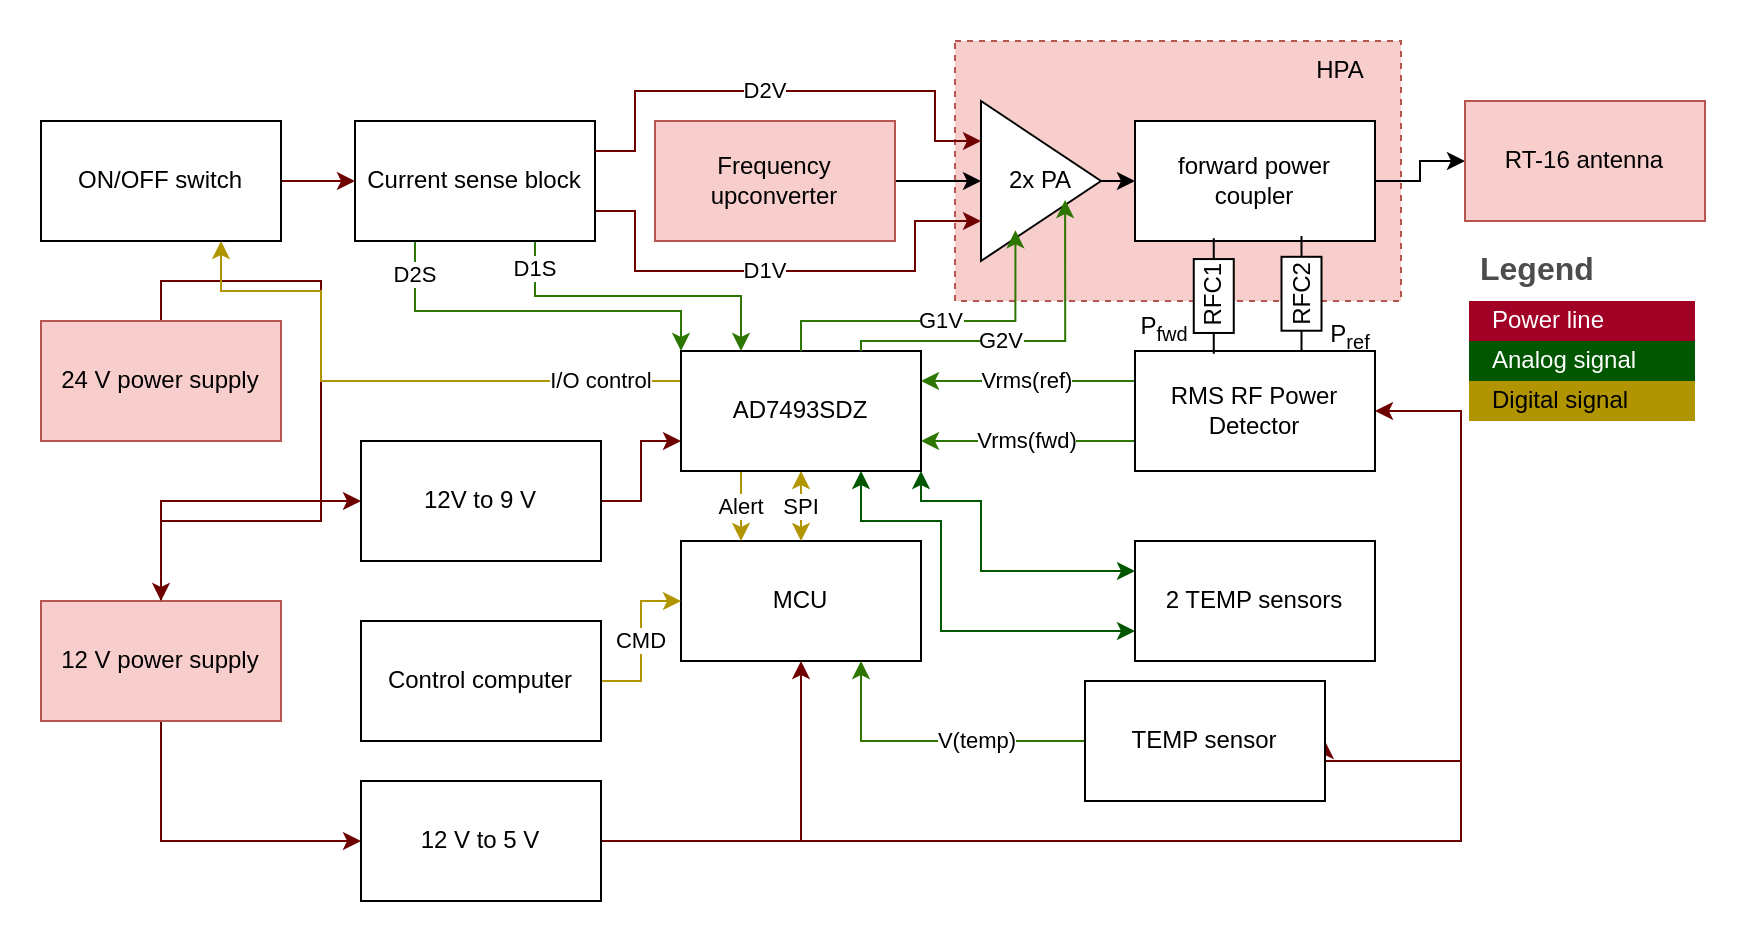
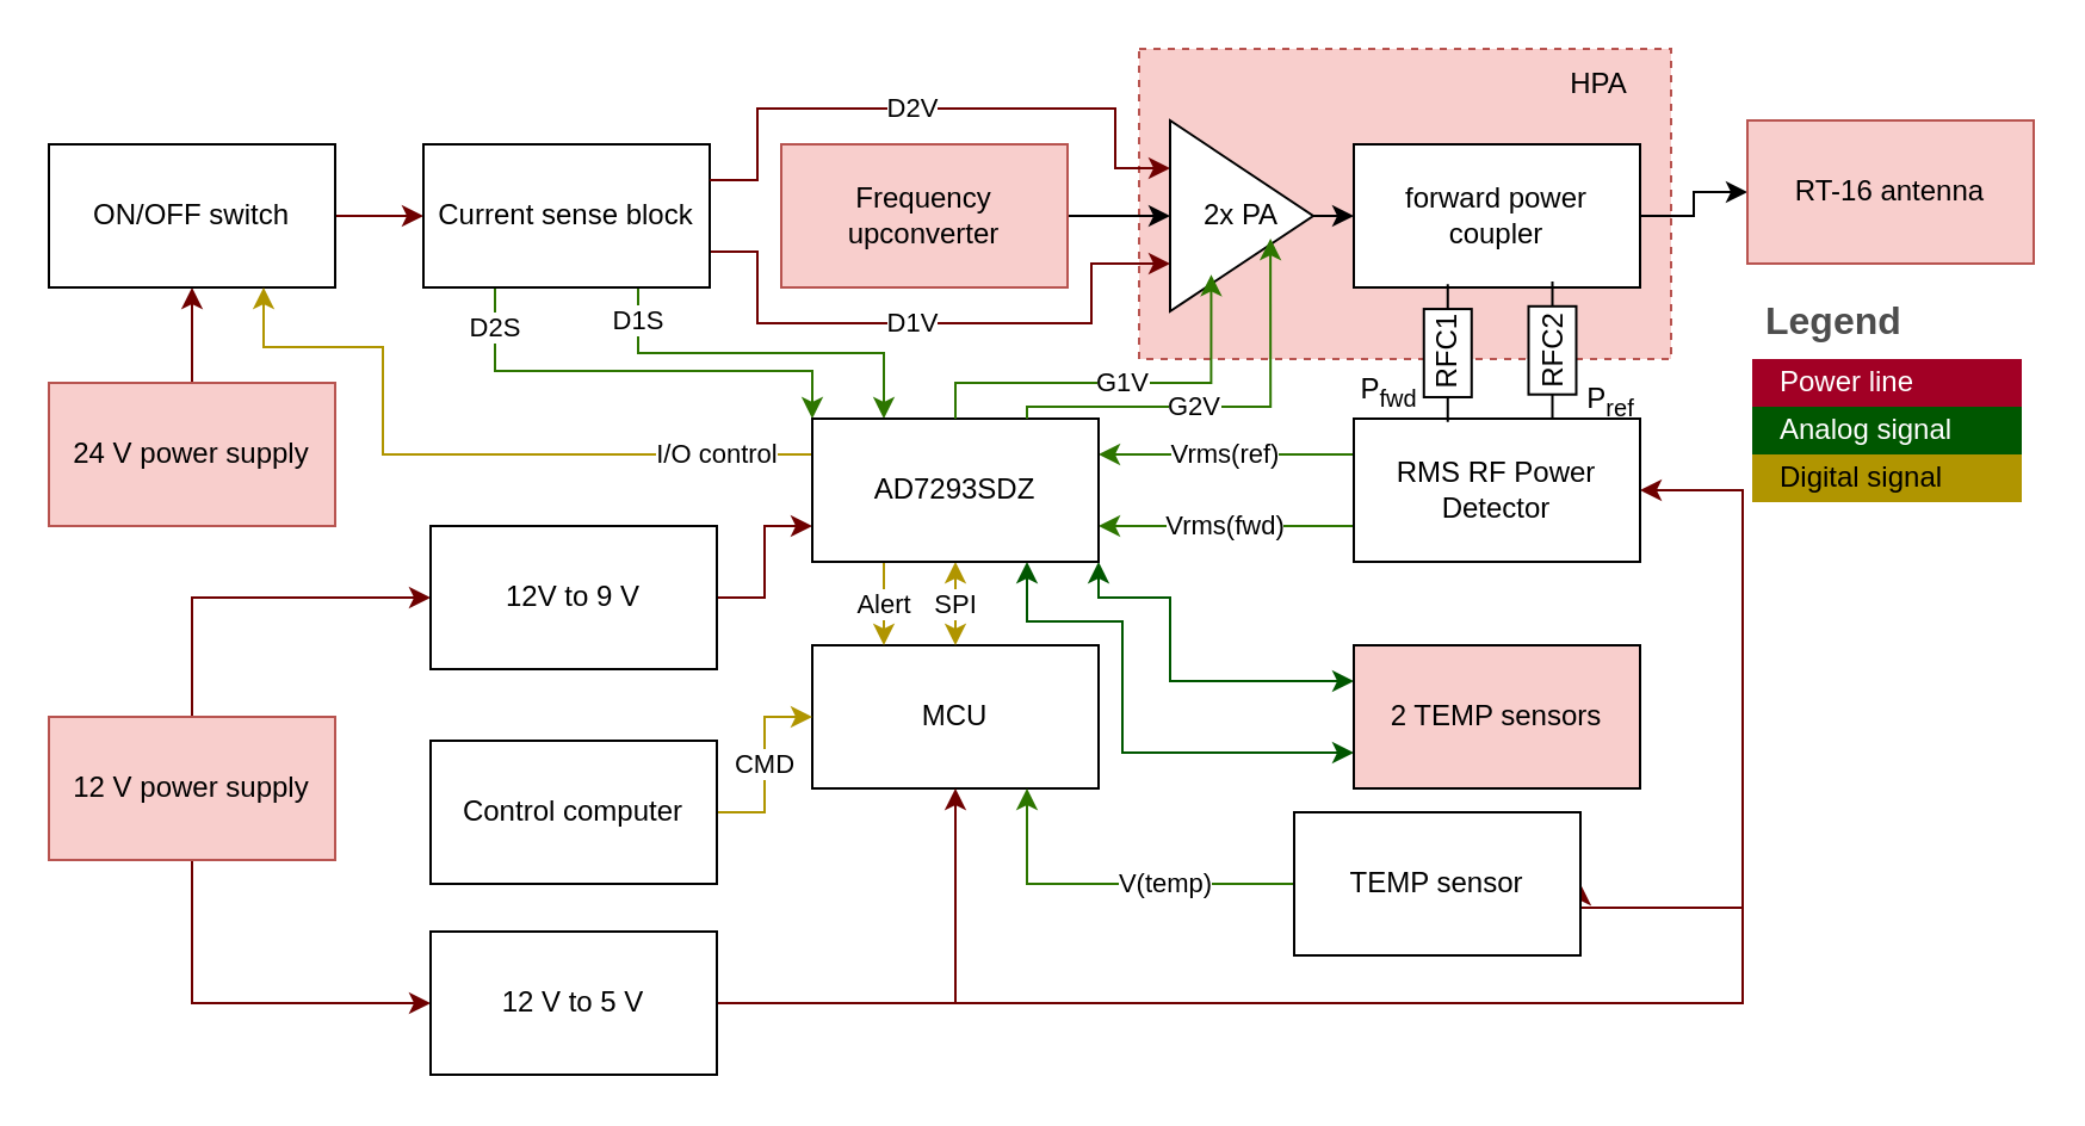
- <mxCell id="40" value="AD7493SDZ" style="rounded=0;whiteSpace=wrap;html=1;" parent="1" vertex="1"><mxGeometry x="340" y="175" width="120" height="60" as="geometry" /></mxCell>
+ <mxCell id="40" value="AD7293SDZ" style="rounded=0;whiteSpace=wrap;html=1;" parent="1" vertex="1"><mxGeometry x="340" y="175" width="120" height="60" as="geometry" /></mxCell>
- <mxCell id="5" style="edgeStyle=orthogonalEdgeStyle;rounded=0;orthogonalLoop=1;jettySize=auto;html=1;exitX=0.5;exitY=0;exitDx=0;exitDy=0;fillColor=#a20025;strokeColor=#6F0000;" parent="1" source="6" target="4" edge="1"><mxGeometry relative="1" as="geometry" /></mxCell>
+ <mxCell id="5" style="edgeStyle=orthogonalEdgeStyle;rounded=0;orthogonalLoop=1;jettySize=auto;html=1;exitX=0.5;exitY=0;exitDx=0;exitDy=0;entryX=0.5;entryY=1;entryDx=0;entryDy=0;fillColor=#a20025;strokeColor=#6F0000;" parent="1" source="6" target="18" edge="1"><mxGeometry relative="1" as="geometry" /></mxCell>
- <mxCell id="52" value="2 TEMP sensors" style="rounded=0;whiteSpace=wrap;html=1;" parent="1" vertex="1"><mxGeometry x="567" y="270" width="120" height="60" as="geometry" /></mxCell>
+ <mxCell id="52" value="2 TEMP sensors" style="rounded=0;whiteSpace=wrap;html=1;fillColor=#f8cecc;" parent="1" vertex="1"><mxGeometry x="567" y="270" width="120" height="60" as="geometry" /></mxCell>
